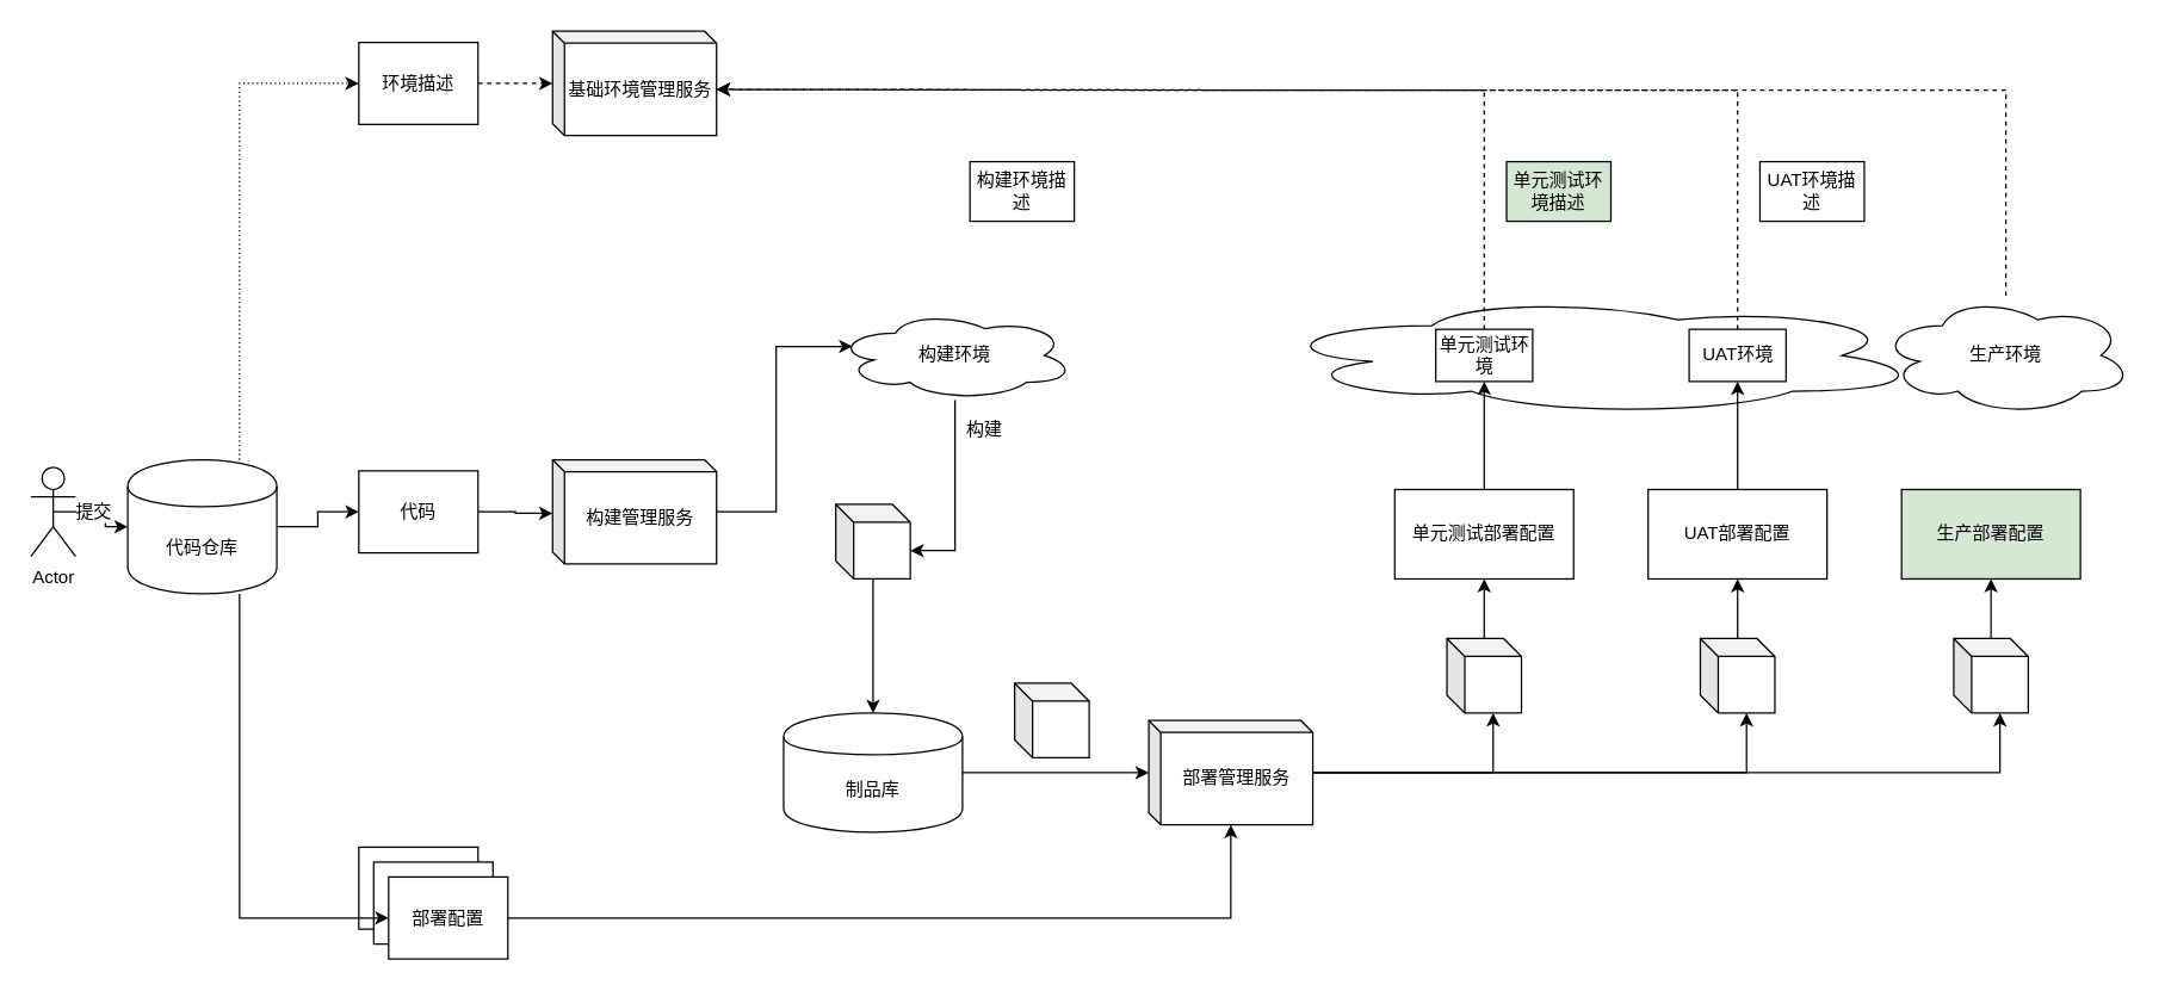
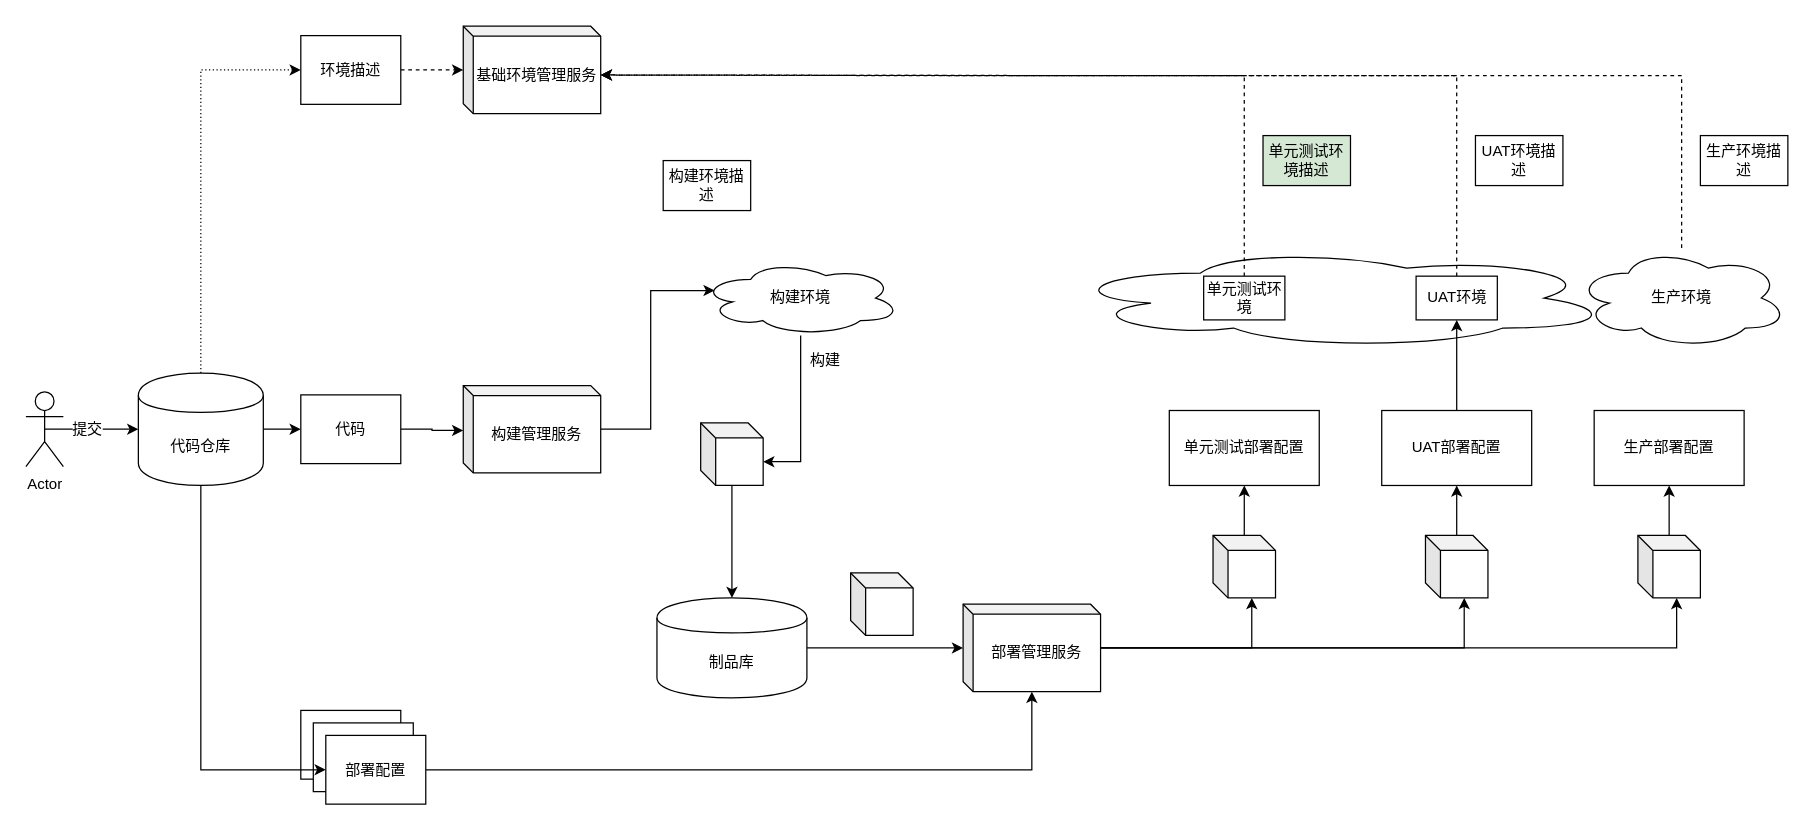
- <mxCell id="50" value="构建环境描述" style="rounded=0;whiteSpace=wrap;html=1;" vertex="1" parent="1"><mxGeometry x="650" y="108" width="70" height="40" as="geometry" /></mxCell>
+ <mxCell id="50" value="构建环境描述" style="rounded=0;whiteSpace=wrap;html=1;" vertex="1" parent="1"><mxGeometry x="530" y="128" width="70" height="40" as="geometry" /></mxCell>
+ <mxCell id="53" value="生产环境描述" style="rounded=0;whiteSpace=wrap;html=1;" vertex="1" parent="1"><mxGeometry x="1360" y="108" width="70" height="40" as="geometry" /></mxCell>
- <mxCell id="45" style="edgeStyle=orthogonalEdgeStyle;rounded=0;orthogonalLoop=1;jettySize=auto;html=1;" edge="1" parent="1" source="35" target="42"><mxGeometry relative="1" as="geometry" /></mxCell>
- <mxCell id="4" value="代码仓库" style="shape=cylinder;whiteSpace=wrap;html=1;boundedLbl=1;backgroundOutline=1;" vertex="1" parent="1"><mxGeometry x="85" y="308" width="100" height="90" as="geometry" /></mxCell>
+ <mxCell id="4" value="代码仓库" style="shape=cylinder;whiteSpace=wrap;html=1;boundedLbl=1;backgroundOutline=1;" vertex="1" parent="1"><mxGeometry x="110" y="298" width="100" height="90" as="geometry" /></mxCell>
- <mxCell id="37" value="生产部署配置" style="rounded=0;whiteSpace=wrap;html=1;fillColor=#d5e8d4;" vertex="1" parent="1"><mxGeometry x="1275" y="328" width="120" height="60" as="geometry" /></mxCell>
+ <mxCell id="37" value="生产部署配置" style="rounded=0;whiteSpace=wrap;html=1;" vertex="1" parent="1"><mxGeometry x="1275" y="328" width="120" height="60" as="geometry" /></mxCell>
